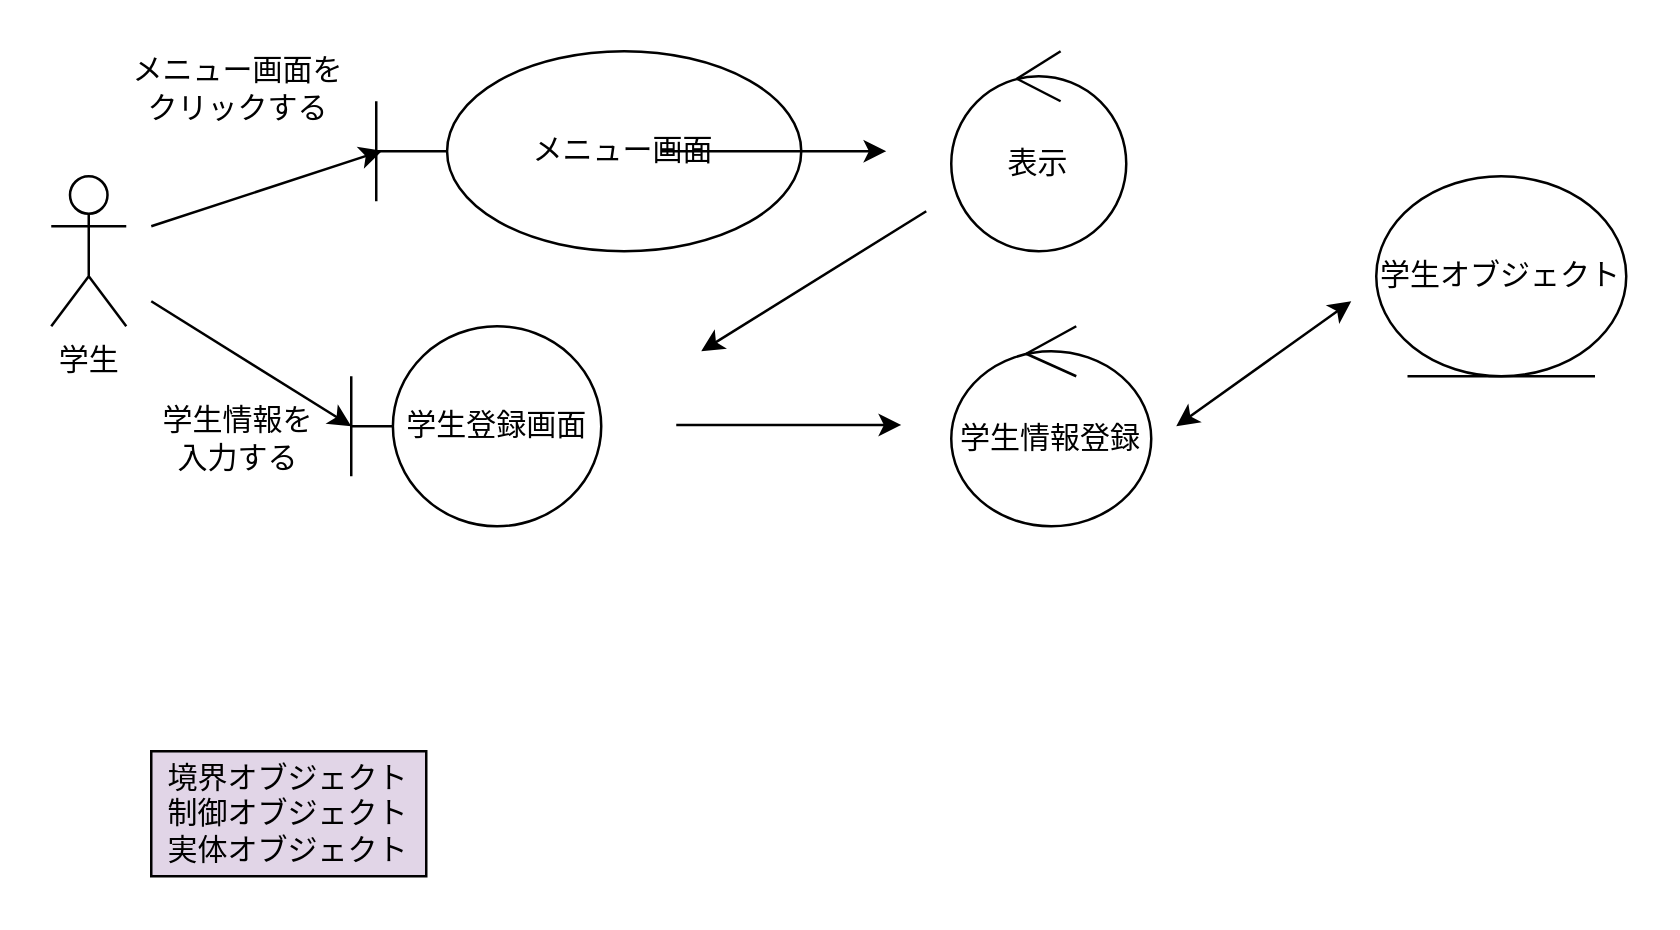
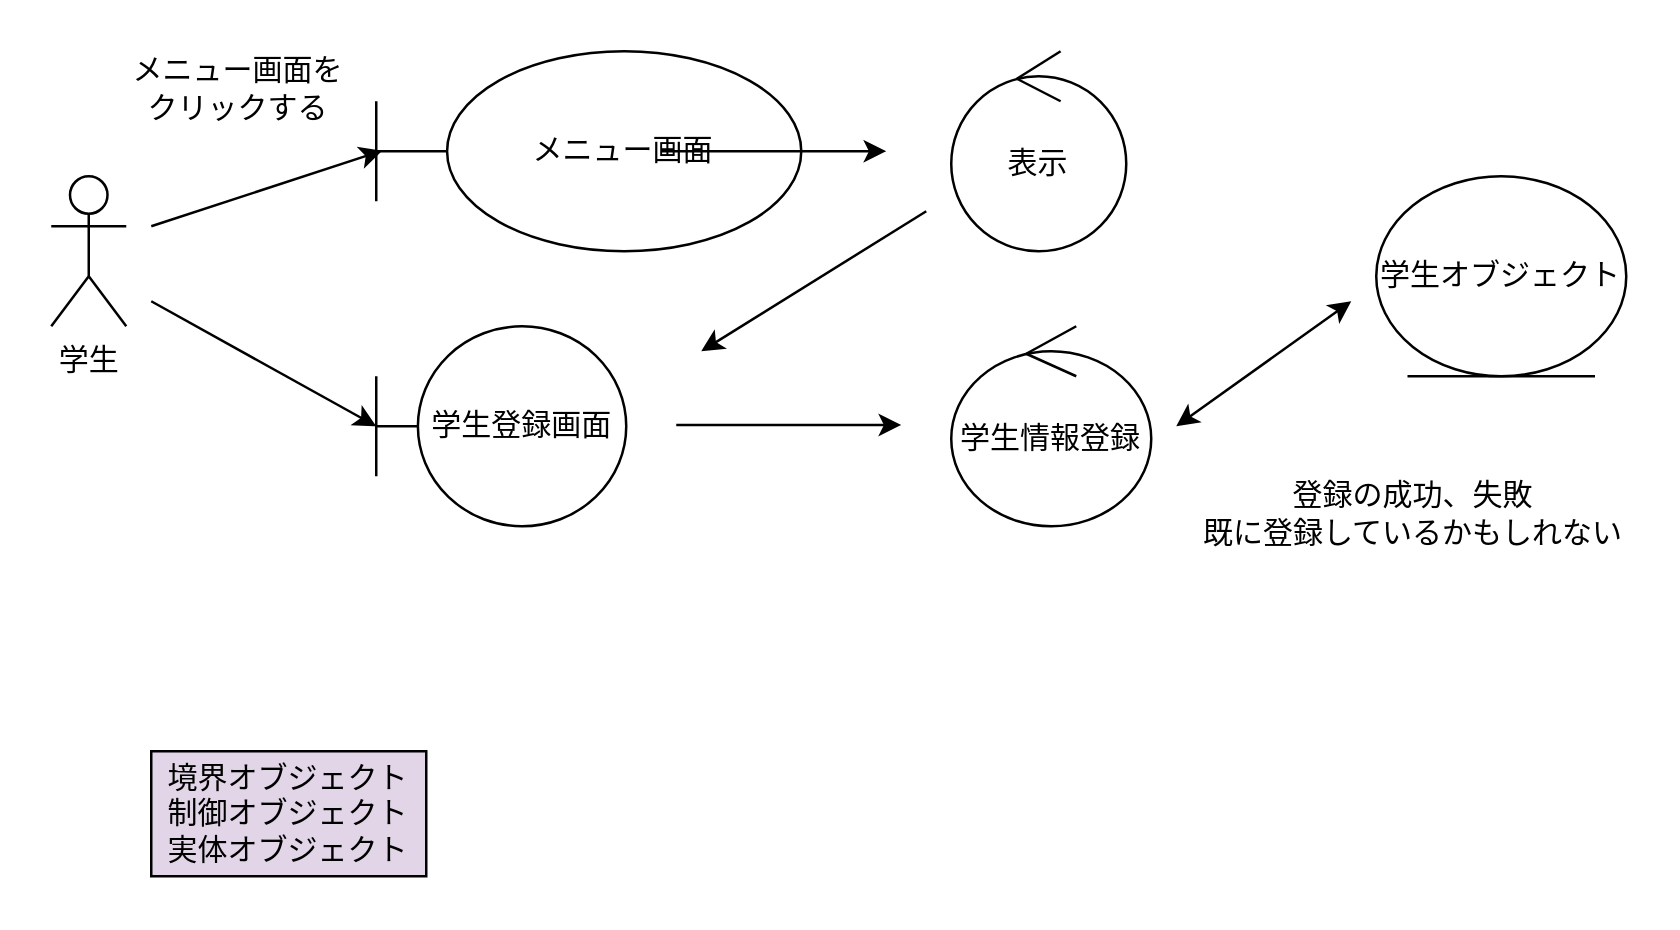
- <mxCell id="3" value="学生登録画面" style="shape=umlBoundary;whiteSpace=wrap;html=1;" vertex="1" parent="1"><mxGeometry x="140" y="130" width="100" height="80" as="geometry" /></mxCell>
+ <mxCell id="3" value="学生登録画面" style="shape=umlBoundary;whiteSpace=wrap;html=1;" vertex="1" parent="1"><mxGeometry x="150" y="130" width="100" height="80" as="geometry" /></mxCell>
- <mxCell id="10" value="学生情報を入力する" style="text;html=1;align=center;verticalAlign=middle;whiteSpace=wrap;rounded=0;" vertex="1" parent="1"><mxGeometry x="60" y="160" width="70" height="30" as="geometry" /></mxCell>
+ <mxCell id="17" value="登録の成功、失敗&lt;div&gt;既に登録しているかもしれない&lt;/div&gt;" style="text;html=1;align=center;verticalAlign=middle;whiteSpace=wrap;rounded=0;" vertex="1" parent="1"><mxGeometry x="480" y="190" width="170" height="30" as="geometry" /></mxCell>
